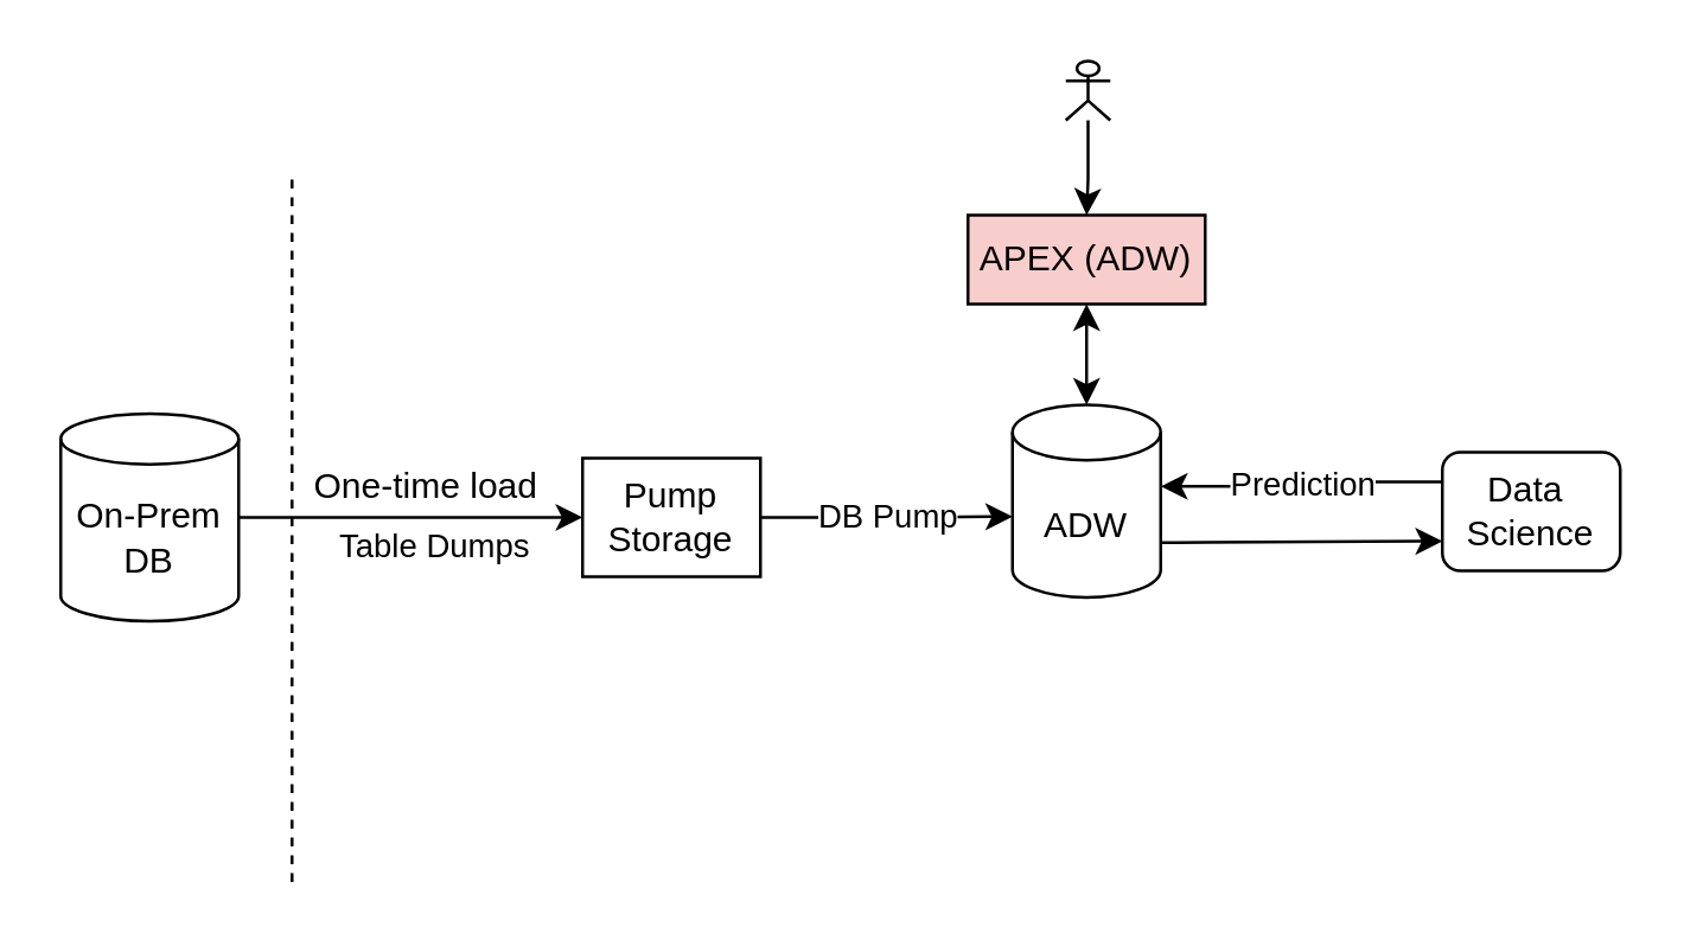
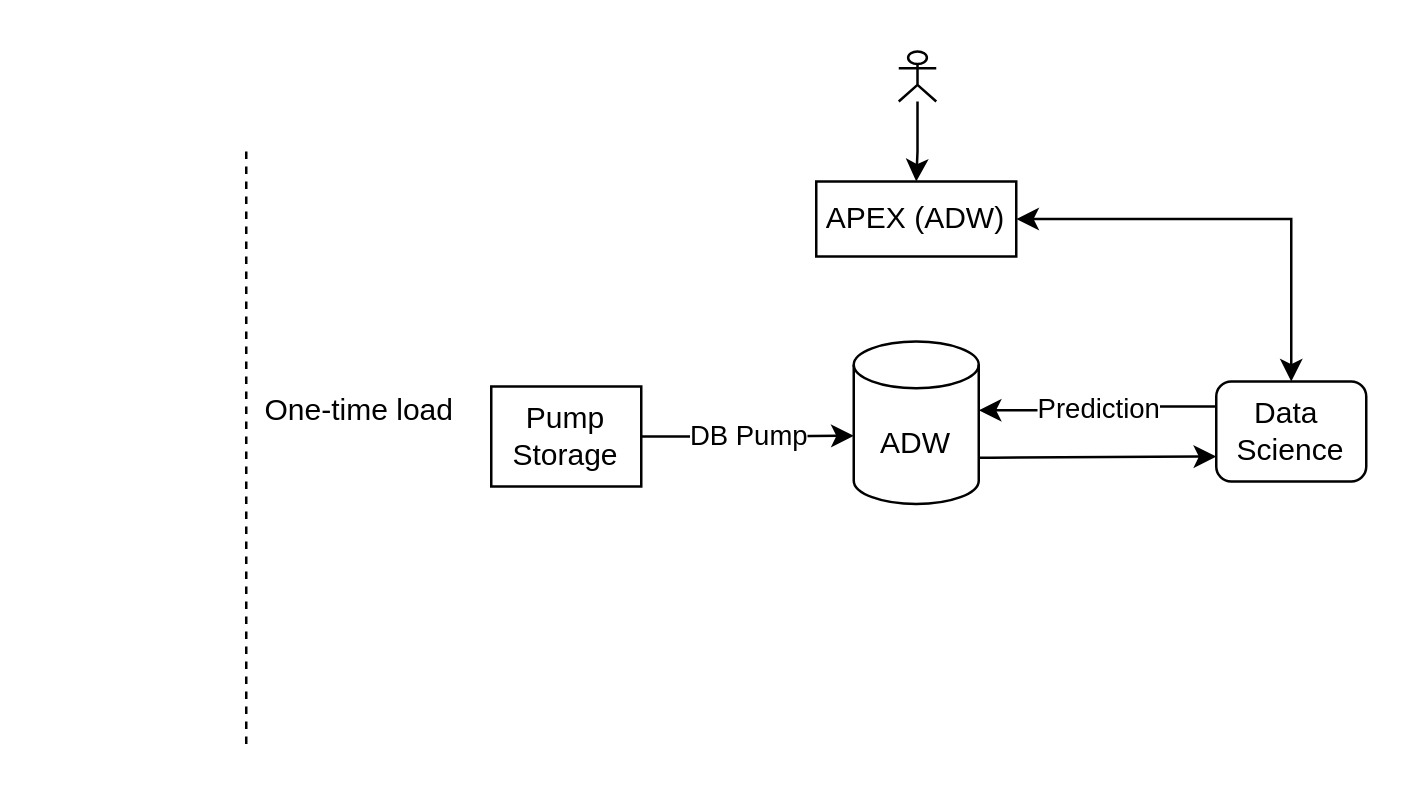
- <mxCell id="9" value="APEX (ADW)" style="whiteSpace=wrap;html=1;fillColor=#f8cecc;" vertex="1" parent="1"><mxGeometry x="326" y="72" width="80" height="30" as="geometry" /></mxCell>
+ <mxCell id="9" value="APEX (ADW)" style="whiteSpace=wrap;html=1;" vertex="1" parent="1"><mxGeometry x="326" y="72" width="80" height="30" as="geometry" /></mxCell>
- <mxCell id="8" style="edgeStyle=orthogonalEdgeStyle;rounded=0;orthogonalLoop=1;jettySize=auto;html=1;startArrow=classic;startFill=1;" edge="1" parent="1" source="9" target="5"><mxGeometry relative="1" as="geometry" /></mxCell>
+ <mxCell id="8" style="edgeStyle=orthogonalEdgeStyle;rounded=0;orthogonalLoop=1;jettySize=auto;html=1;startArrow=classic;startFill=1;" edge="1" parent="1" source="9" target="7"><mxGeometry relative="1" as="geometry" /></mxCell>
- <mxCell id="13" value="On-Prem DB" style="shape=cylinder3;whiteSpace=wrap;html=1;boundedLbl=1;backgroundOutline=1;size=8.524;" vertex="1" parent="1"><mxGeometry x="20" y="139" width="60" height="70" as="geometry" /></mxCell>
- <mxCell id="12" value="Table Dumps" style="edgeStyle=orthogonalEdgeStyle;rounded=0;orthogonalLoop=1;jettySize=auto;html=1;entryX=0;entryY=0.5;entryDx=0;entryDy=0;" edge="1" parent="1" source="13" target="2"><mxGeometry x="0.143" y="-10" relative="1" as="geometry"><mxPoint x="136" y="234" as="targetPoint" /><mxPoint as="offset" /></mxGeometry></mxCell>
